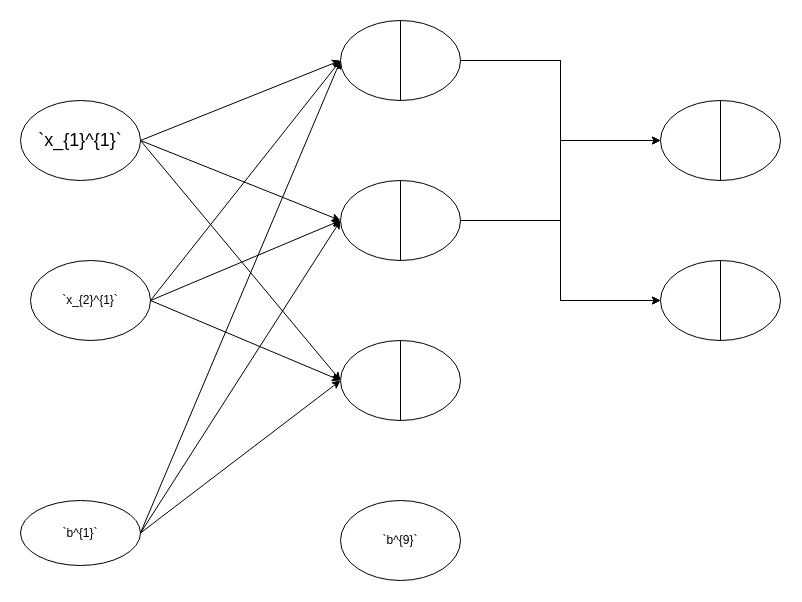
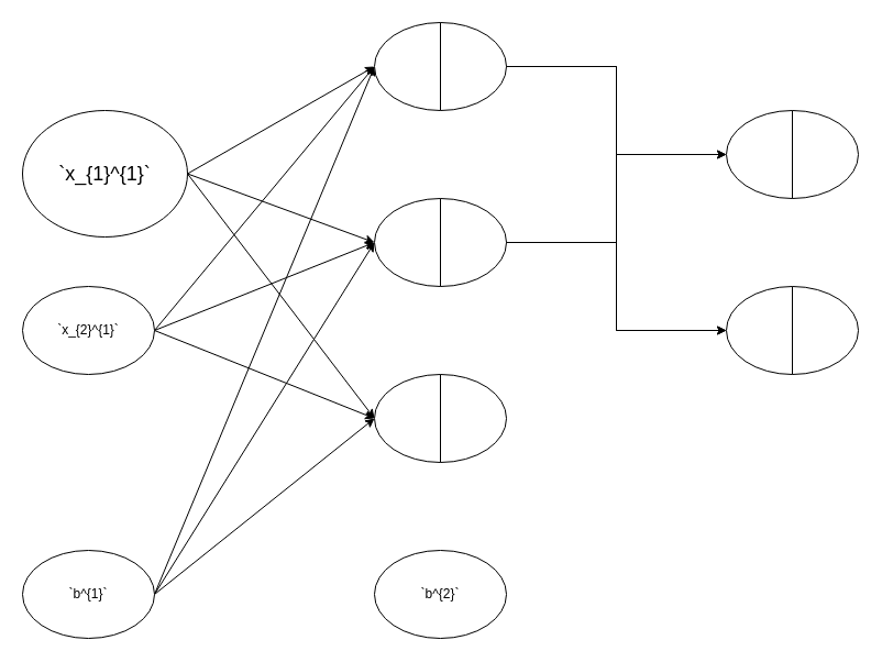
- <mxCell id="5" value="&lt;font style=&quot;font-size: 18px;&quot;&gt;`x_{1}^{1}`&lt;/font&gt;" style="ellipse;whiteSpace=wrap;html=1;" vertex="1" parent="1"><mxGeometry x="20" y="100" width="120" height="80" as="geometry" /></mxCell>
+ <mxCell id="5" value="&lt;font style=&quot;font-size: 18px;&quot;&gt;`x_{1}^{1}`&lt;/font&gt;" style="ellipse;whiteSpace=wrap;html=1;" vertex="1" parent="1"><mxGeometry x="20" y="100" width="150" height="115" as="geometry" /></mxCell>
- <mxCell id="9" value="`x_{2}^{1}`" style="ellipse;whiteSpace=wrap;html=1;" vertex="1" parent="1"><mxGeometry x="30" y="260" width="120" height="80" as="geometry" /></mxCell>
+ <mxCell id="9" value="`x_{2}^{1}`" style="ellipse;whiteSpace=wrap;html=1;" vertex="1" parent="1"><mxGeometry x="20" y="260" width="120" height="80" as="geometry" /></mxCell>
- <mxCell id="13" value="`b^{1}`" style="ellipse;whiteSpace=wrap;html=1;" vertex="1" parent="1"><mxGeometry x="20" y="500" width="120" height="65" as="geometry" /></mxCell>
+ <mxCell id="13" value="`b^{1}`" style="ellipse;whiteSpace=wrap;html=1;" vertex="1" parent="1"><mxGeometry x="20" y="500" width="120" height="80" as="geometry" /></mxCell>
- <mxCell id="17" value="`b^{9}`" style="ellipse;whiteSpace=wrap;html=1;" vertex="1" parent="1"><mxGeometry x="340" y="500" width="120" height="80" as="geometry" /></mxCell>
+ <mxCell id="17" value="`b^{2}`" style="ellipse;whiteSpace=wrap;html=1;" vertex="1" parent="1"><mxGeometry x="340" y="500" width="120" height="80" as="geometry" /></mxCell>
